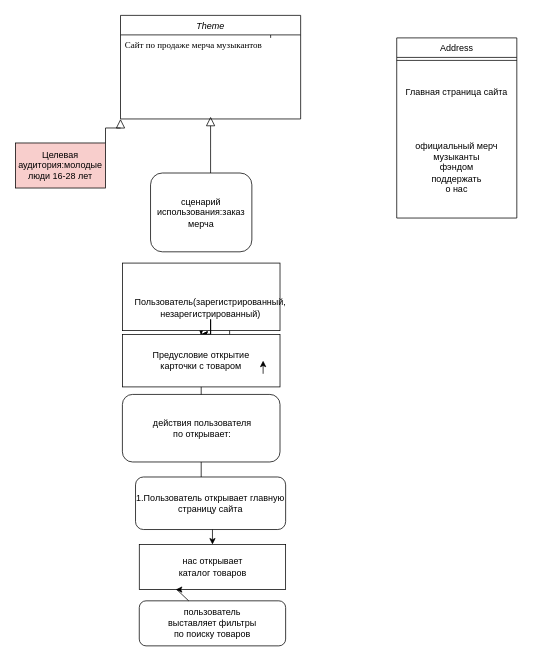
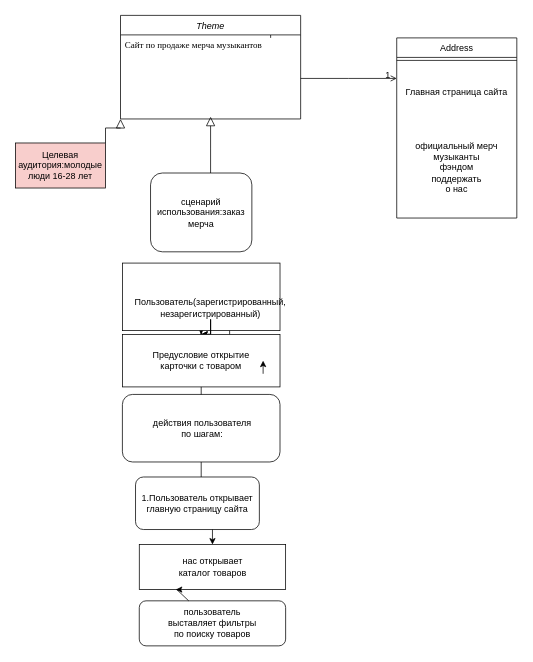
+ <mxCell id="10" value="" style="endArrow=open;shadow=0;strokeWidth=1;rounded=0;endFill=1;edgeStyle=elbowEdgeStyle;elbow=vertical;" parent="1" source="3" target="7" edge="1"><mxGeometry x="0.5" y="41" relative="1" as="geometry"><mxPoint x="400" y="122" as="sourcePoint" /><mxPoint x="560" y="122" as="targetPoint" /><mxPoint x="-40" y="32" as="offset" /></mxGeometry></mxCell>
+ <mxCell id="11" value="1" style="resizable=0;align=right;verticalAlign=bottom;labelBackgroundColor=none;fontSize=12;" parent="10" connectable="0" vertex="1"><mxGeometry x="1" relative="1" as="geometry"><mxPoint x="-7" y="4" as="offset" /></mxGeometry></mxCell>
- <mxCell id="26" value="действия пользователя по открывает:" style="text;html=1;strokeColor=none;fillColor=none;align=center;verticalAlign=middle;whiteSpace=wrap;rounded=0;" parent="1" vertex="1"><mxGeometry x="200" y="545" width="137.5" height="50" as="geometry" /></mxCell>
+ <mxCell id="26" value="действия пользователя по шагам:" style="text;html=1;strokeColor=none;fillColor=none;align=center;verticalAlign=middle;whiteSpace=wrap;rounded=0;" parent="1" vertex="1"><mxGeometry x="200" y="545" width="137.5" height="50" as="geometry" /></mxCell>
- <mxCell id="27" value="1.Пользователь открывает главную страницу сайта" style="rounded=1;whiteSpace=wrap;html=1;" parent="1" vertex="1"><mxGeometry x="180" y="635" width="200" height="70" as="geometry" /></mxCell>
+ <mxCell id="27" value="1.Пользователь открывает главную страницу сайта" style="rounded=1;whiteSpace=wrap;html=1;" parent="1" vertex="1"><mxGeometry x="180" y="635" width="165" height="70" as="geometry" /></mxCell>
